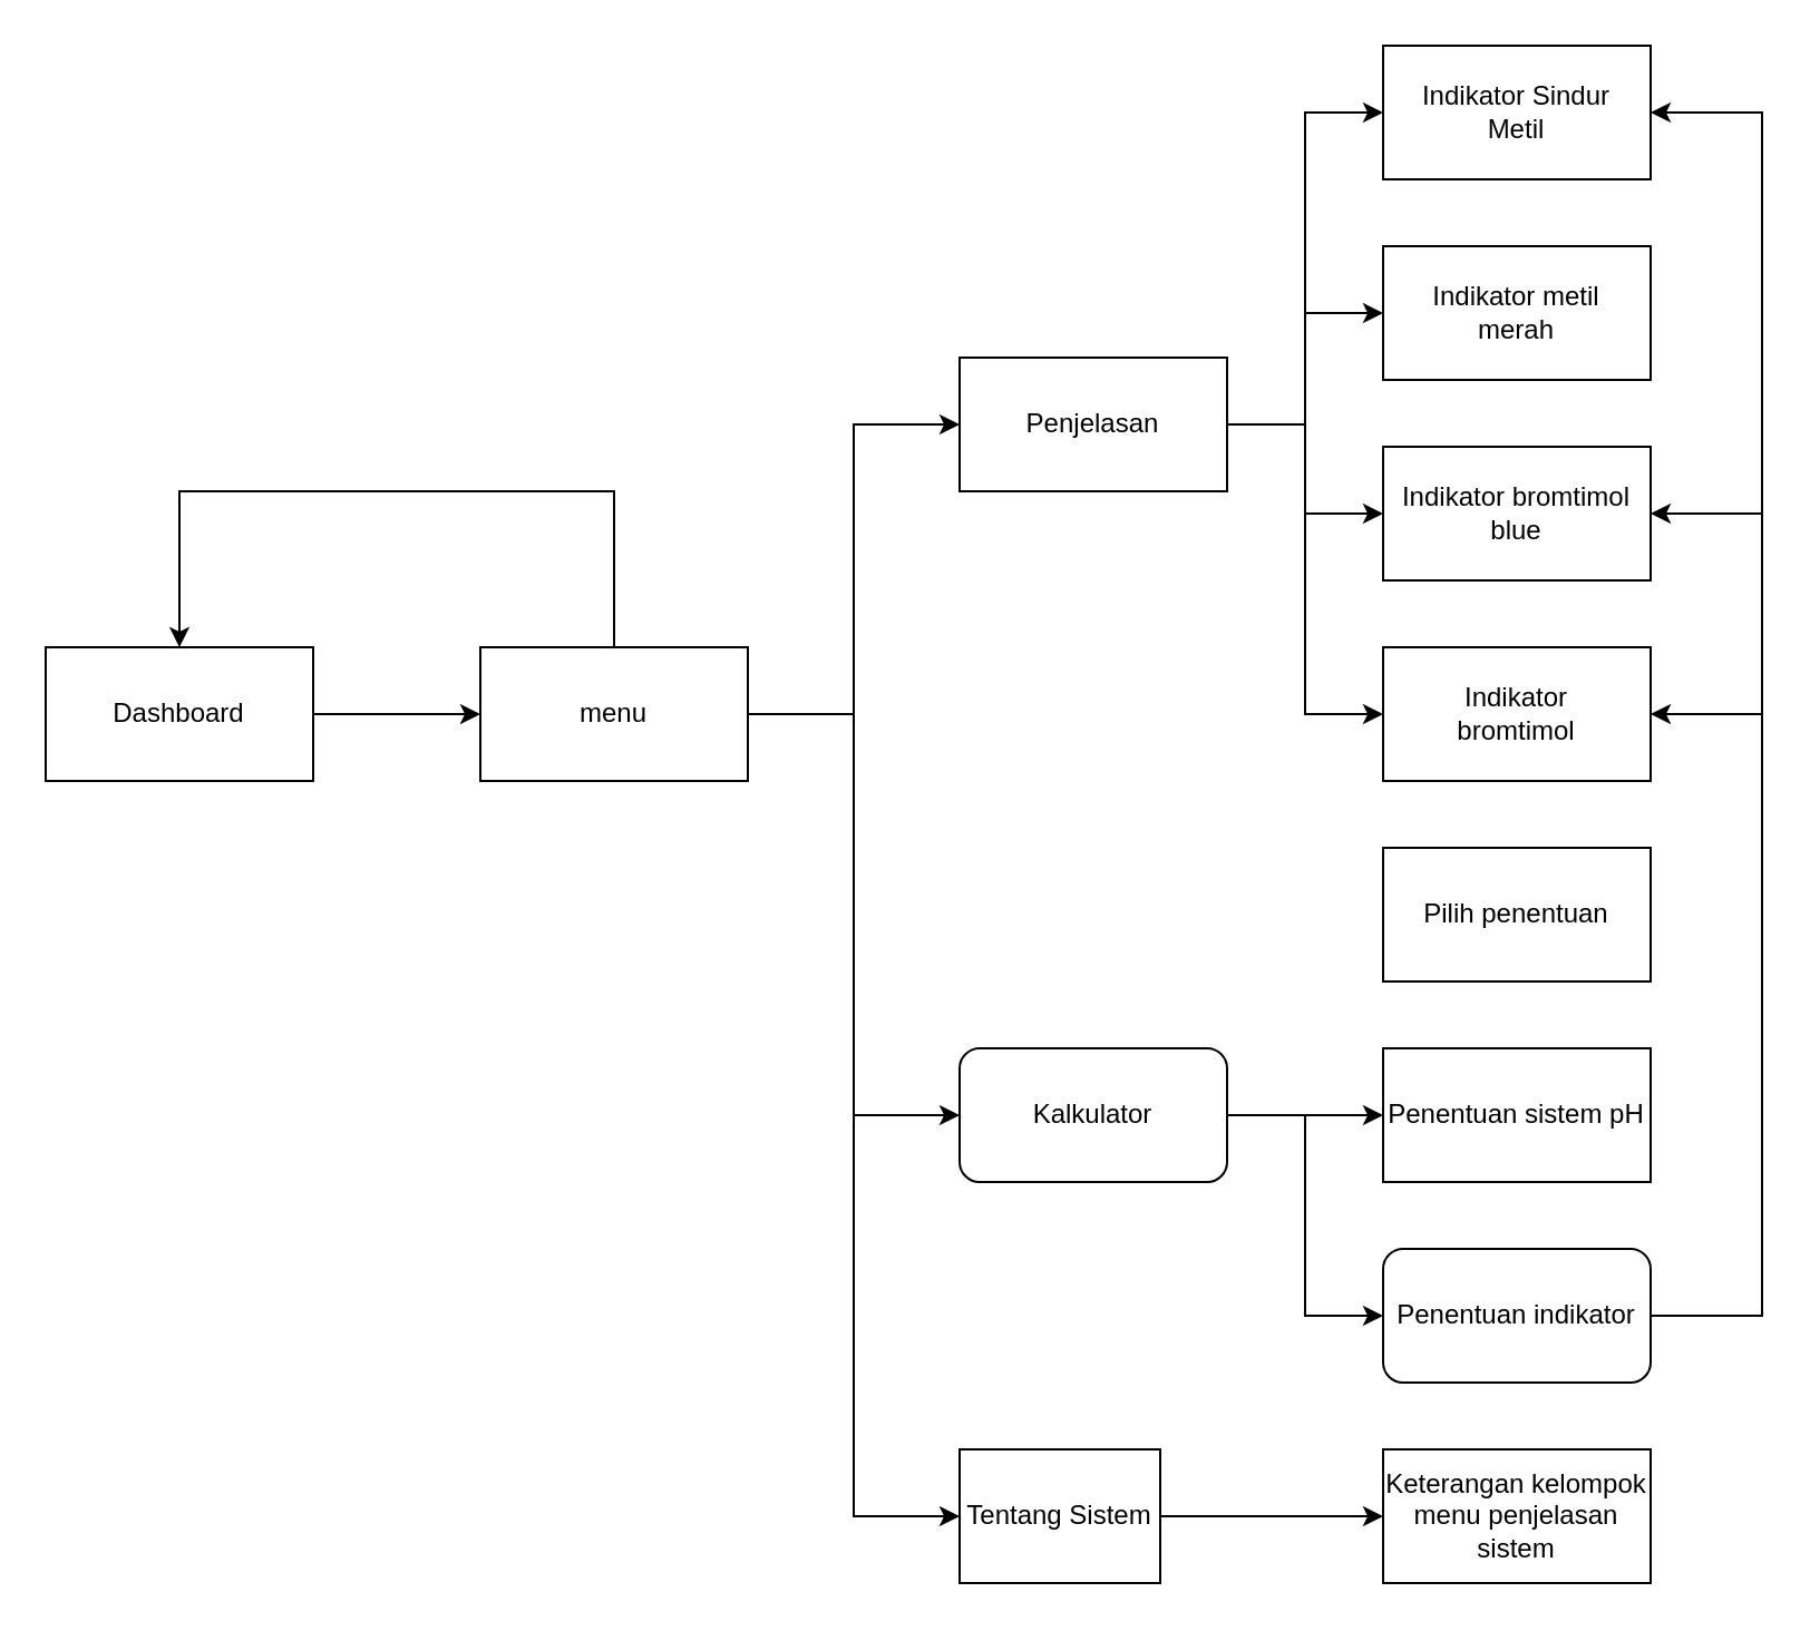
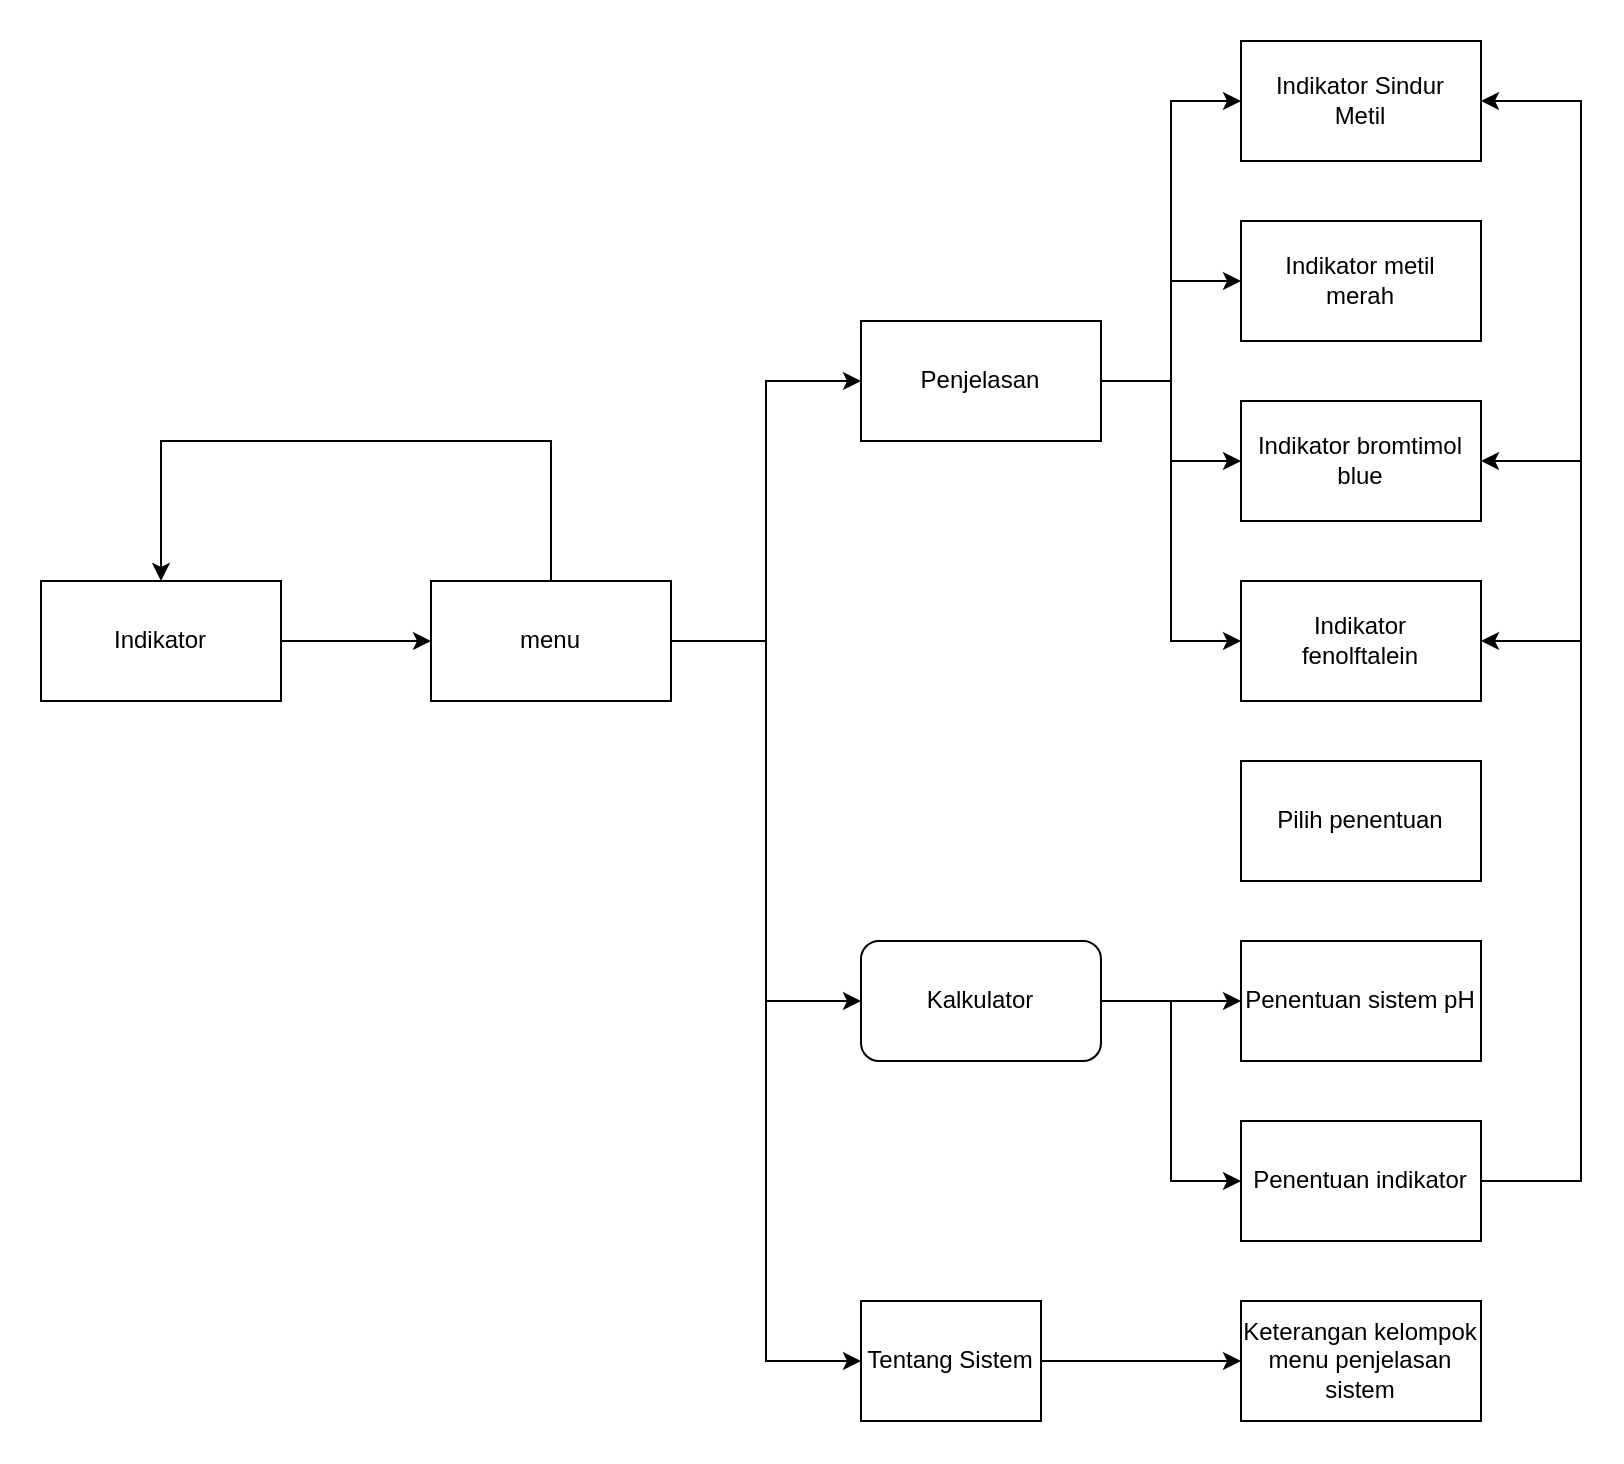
- <mxCell id="3" value="Dashboard" style="rounded=0;whiteSpace=wrap;html=1;" vertex="1" parent="1"><mxGeometry x="20" y="290" width="120" height="60" as="geometry" /></mxCell>
+ <mxCell id="3" value="Indikator" style="rounded=0;whiteSpace=wrap;html=1;" vertex="1" parent="1"><mxGeometry x="20" y="290" width="120" height="60" as="geometry" /></mxCell>
- <mxCell id="22" value="Indikator&lt;br&gt;bromtimol" style="rounded=0;whiteSpace=wrap;html=1;" vertex="1" parent="1"><mxGeometry x="620" y="290" width="120" height="60" as="geometry" /></mxCell>
+ <mxCell id="22" value="Indikator&lt;br&gt;fenolftalein" style="rounded=0;whiteSpace=wrap;html=1;" vertex="1" parent="1"><mxGeometry x="620" y="290" width="120" height="60" as="geometry" /></mxCell>
- <mxCell id="28" value="Penentuan indikator" style="whiteSpace=wrap;html=1;rounded=1;" vertex="1" parent="1"><mxGeometry x="620" y="560" width="120" height="60" as="geometry" /></mxCell>
+ <mxCell id="28" value="Penentuan indikator" style="rounded=0;whiteSpace=wrap;html=1;" vertex="1" parent="1"><mxGeometry x="620" y="560" width="120" height="60" as="geometry" /></mxCell>
